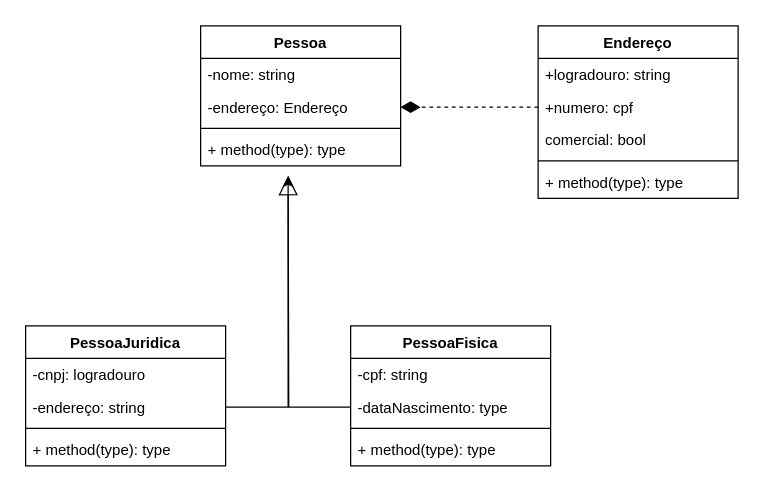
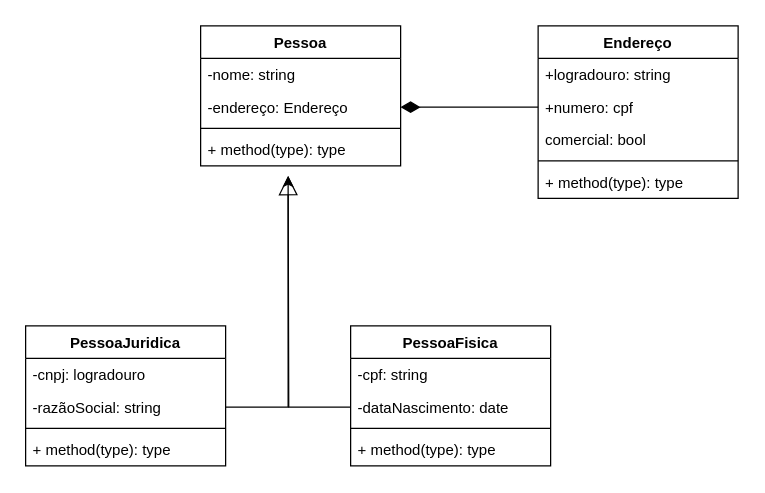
- <mxCell id="25" value="" style="edgeStyle=orthogonalEdgeStyle;rounded=0;orthogonalLoop=1;jettySize=auto;html=1;endArrow=diamondThin;endFill=1;endSize=13;entryX=1;entryY=0.5;entryDx=0;entryDy=0;dashed=1;" edge="1" parent="1" source="21" target="14"><mxGeometry relative="1" as="geometry" /></mxCell>
+ <mxCell id="25" value="" style="edgeStyle=orthogonalEdgeStyle;rounded=0;orthogonalLoop=1;jettySize=auto;html=1;endArrow=diamondThin;endFill=1;endSize=13;entryX=1;entryY=0.5;entryDx=0;entryDy=0;" edge="1" parent="1" source="21" target="14"><mxGeometry relative="1" as="geometry" /></mxCell>
- <mxCell id="4" value="-endereço: string" style="text;strokeColor=none;fillColor=none;align=left;verticalAlign=top;spacingLeft=4;spacingRight=4;overflow=hidden;rotatable=0;points=[[0,0.5],[1,0.5]];portConstraint=eastwest;" vertex="1" parent="2"><mxGeometry y="52" width="160" height="26" as="geometry" /></mxCell>
+ <mxCell id="4" value="-razãoSocial: string" style="text;strokeColor=none;fillColor=none;align=left;verticalAlign=top;spacingLeft=4;spacingRight=4;overflow=hidden;rotatable=0;points=[[0,0.5],[1,0.5]];portConstraint=eastwest;" vertex="1" parent="2"><mxGeometry y="52" width="160" height="26" as="geometry" /></mxCell>
- <mxCell id="9" value="-dataNascimento: type" style="text;strokeColor=none;fillColor=none;align=left;verticalAlign=top;spacingLeft=4;spacingRight=4;overflow=hidden;rotatable=0;points=[[0,0.5],[1,0.5]];portConstraint=eastwest;" vertex="1" parent="7"><mxGeometry y="52" width="160" height="26" as="geometry" /></mxCell>
+ <mxCell id="9" value="-dataNascimento: date" style="text;strokeColor=none;fillColor=none;align=left;verticalAlign=top;spacingLeft=4;spacingRight=4;overflow=hidden;rotatable=0;points=[[0,0.5],[1,0.5]];portConstraint=eastwest;" vertex="1" parent="7"><mxGeometry y="52" width="160" height="26" as="geometry" /></mxCell>
